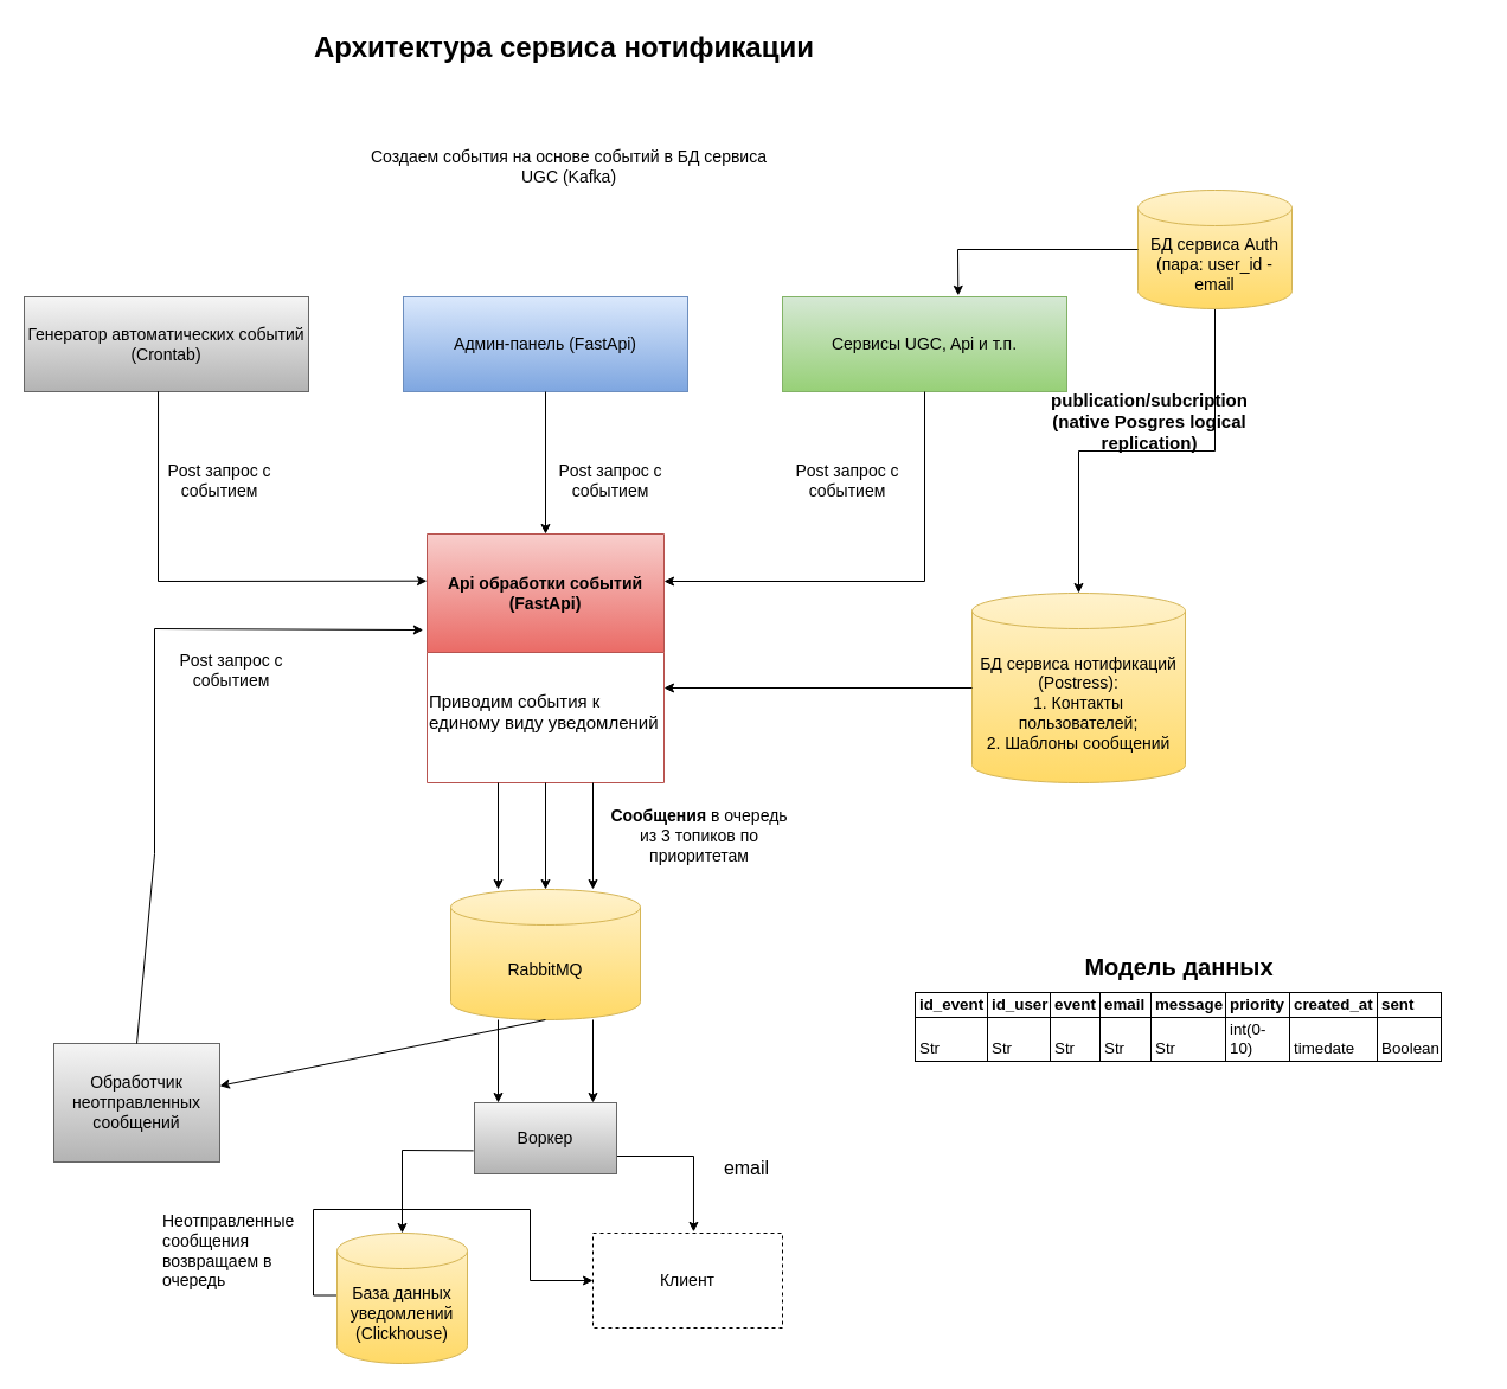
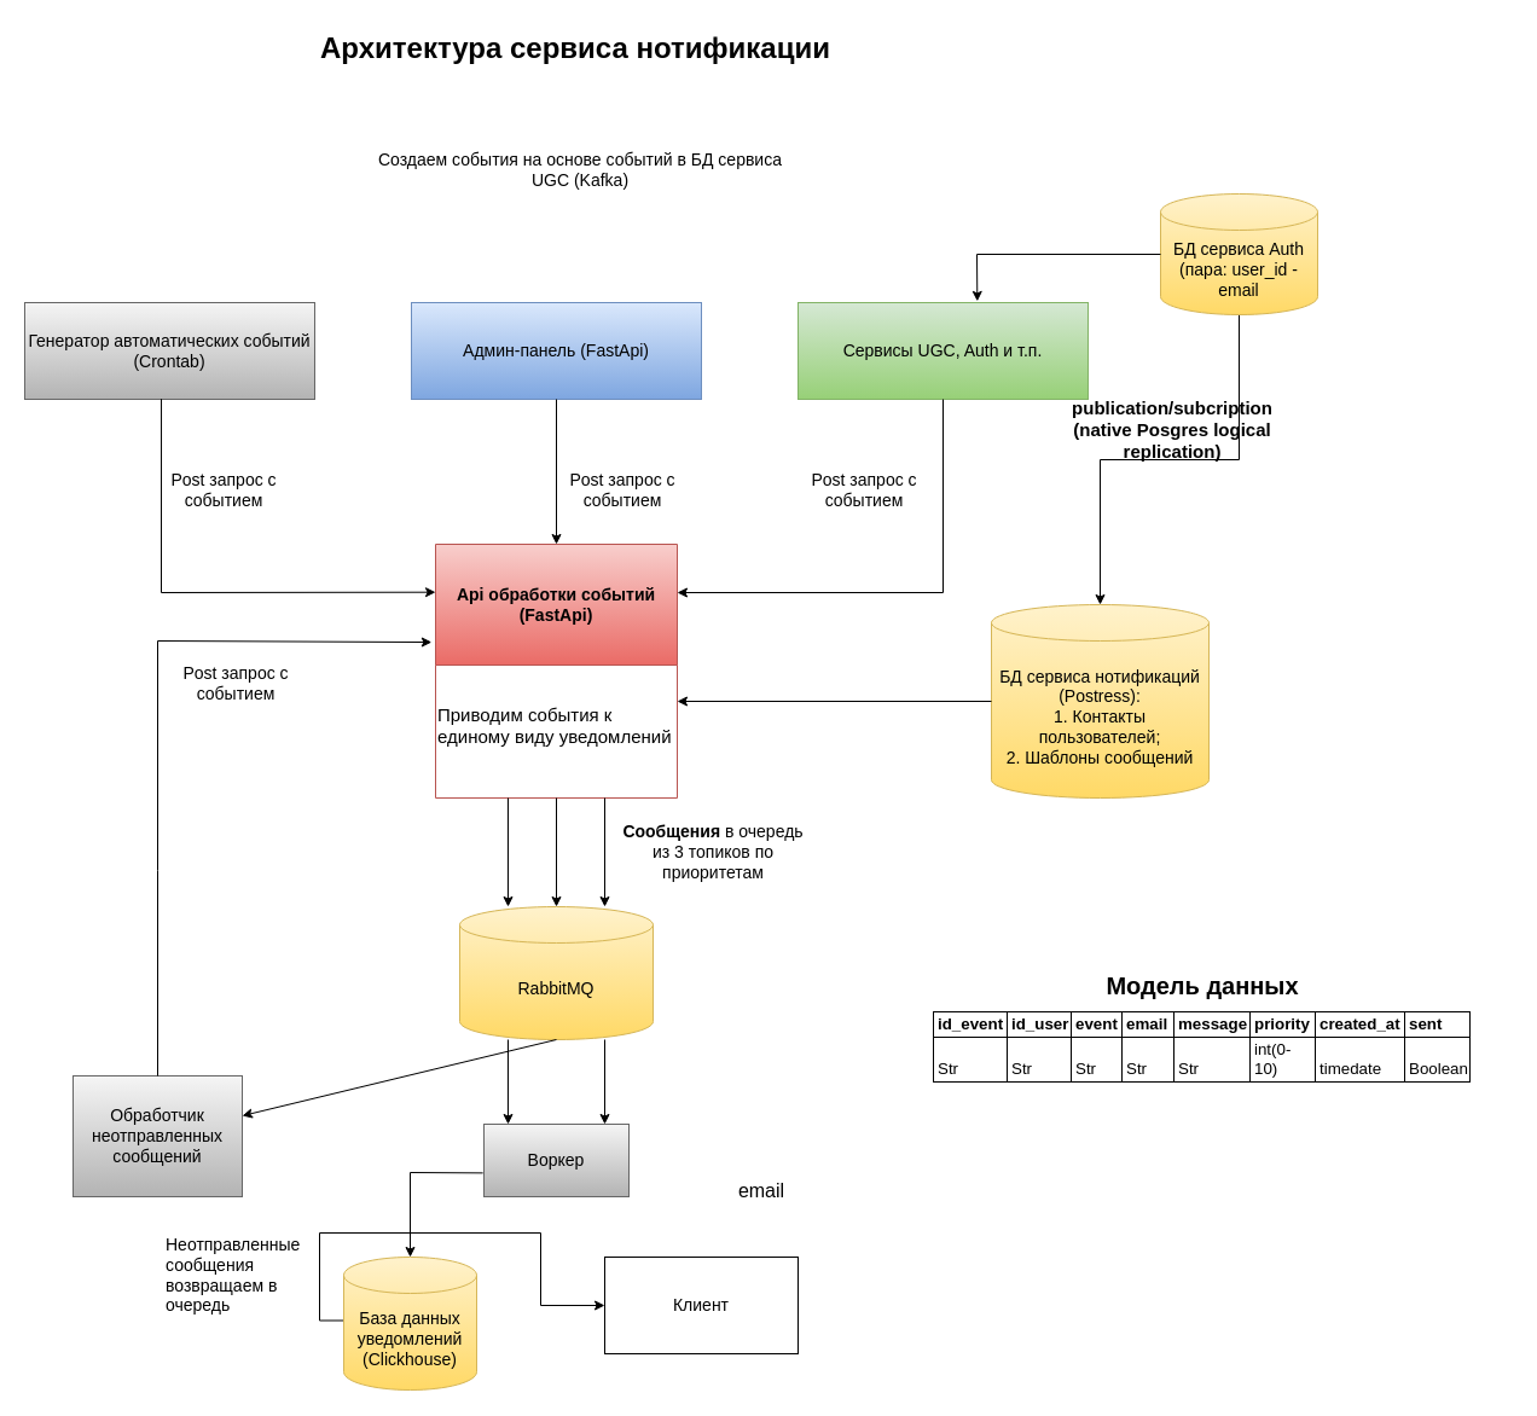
- <mxCell id="4" value="Сервисы UGC, Api и т.п." style="rounded=0;whiteSpace=wrap;html=1;fontSize=14;fillColor=#d5e8d4;gradientColor=#97d077;strokeColor=#82b366;" parent="1" vertex="1"><mxGeometry x="660" y="250" width="240" height="80" as="geometry" /></mxCell>
+ <mxCell id="4" value="Сервисы UGC, Auth и т.п." style="rounded=0;whiteSpace=wrap;html=1;fontSize=14;fillColor=#d5e8d4;gradientColor=#97d077;strokeColor=#82b366;" parent="1" vertex="1"><mxGeometry x="660" y="250" width="240" height="80" as="geometry" /></mxCell>
- <mxCell id="24" value="Обработчик неотправленных сообщений" style="rounded=0;whiteSpace=wrap;html=1;fontSize=14;fillColor=#f5f5f5;gradientColor=#b3b3b3;strokeColor=#666666;" parent="1" vertex="1"><mxGeometry x="45" y="880" width="140" height="100" as="geometry" /></mxCell>
+ <mxCell id="24" value="Обработчик неотправленных сообщений" style="rounded=0;whiteSpace=wrap;html=1;fontSize=14;fillColor=#f5f5f5;gradientColor=#b3b3b3;strokeColor=#666666;" parent="1" vertex="1"><mxGeometry x="60" y="890" width="140" height="100" as="geometry" /></mxCell>
- <mxCell id="18" style="edgeStyle=orthogonalEdgeStyle;rounded=0;comic=0;sketch=0;orthogonalLoop=1;jettySize=auto;html=1;exitX=1;exitY=0.75;exitDx=0;exitDy=0;entryX=0.531;entryY=-0.014;entryDx=0;entryDy=0;entryPerimeter=0;fontSize=14;" parent="1" source="19" target="22" edge="1"><mxGeometry relative="1" as="geometry" /></mxCell>
- <mxCell id="22" value="Клиент" style="rounded=0;whiteSpace=wrap;html=1;fontSize=14;dashed=1;" parent="1" vertex="1"><mxGeometry x="500" y="1040" width="160" height="80" as="geometry" /></mxCell>
+ <mxCell id="22" value="Клиент" style="rounded=0;whiteSpace=wrap;html=1;fontSize=14;" parent="1" vertex="1"><mxGeometry x="500" y="1040" width="160" height="80" as="geometry" /></mxCell>
